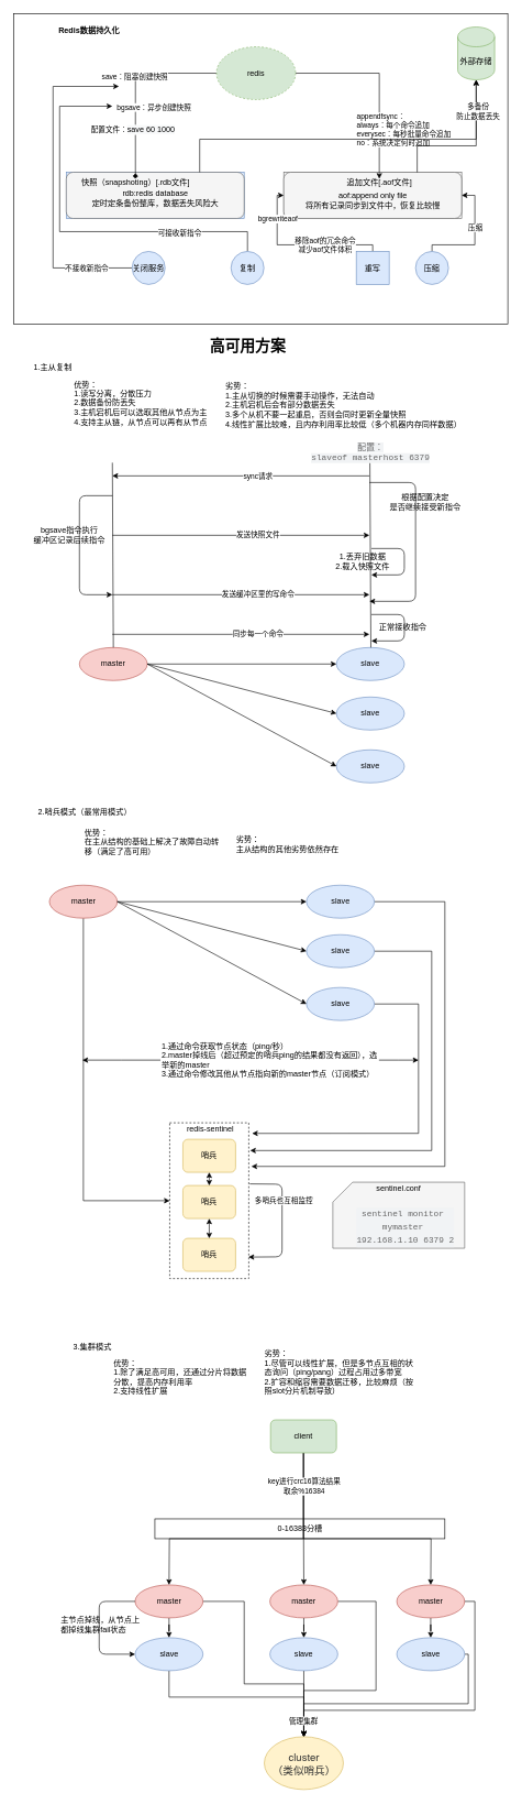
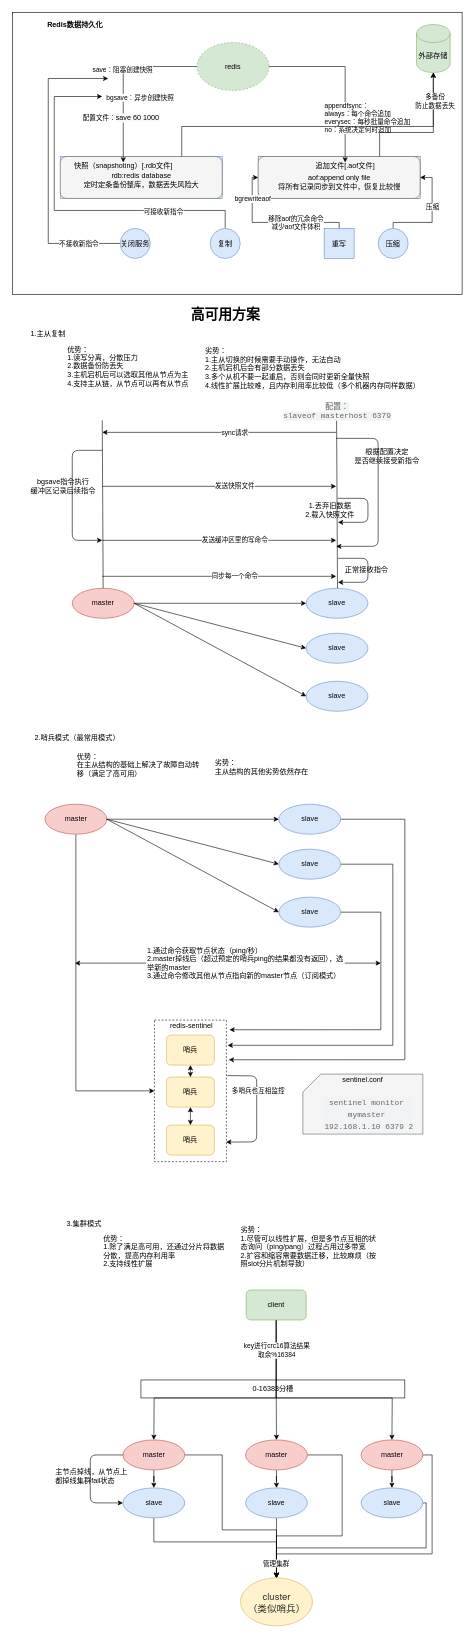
- <mxCell id="32" value="&lt;b&gt;Redis数据持久化&lt;/b&gt;" style="text;html=1;strokeColor=none;fillColor=none;align=center;verticalAlign=middle;whiteSpace=wrap;rounded=0;" vertex="1" parent="1"><mxGeometry x="80" y="35" width="110" height="20" as="geometry" /></mxCell>
+ <mxCell id="32" value="&lt;b&gt;Redis数据持久化&lt;/b&gt;" style="text;html=1;strokeColor=none;fillColor=none;align=center;verticalAlign=middle;whiteSpace=wrap;rounded=0;" vertex="1" parent="1"><mxGeometry x="70" y="30" width="110" height="20" as="geometry" /></mxCell>
- <mxCell id="12" style="edgeStyle=orthogonalEdgeStyle;rounded=0;orthogonalLoop=1;jettySize=auto;html=1;endArrow=diamond;" edge="1" parent="1" source="17" target="6"><mxGeometry relative="1" as="geometry" /></mxCell>
+ <mxCell id="12" style="edgeStyle=orthogonalEdgeStyle;rounded=0;orthogonalLoop=1;jettySize=auto;html=1;" edge="1" parent="1" source="17" target="6"><mxGeometry relative="1" as="geometry" /></mxCell>
